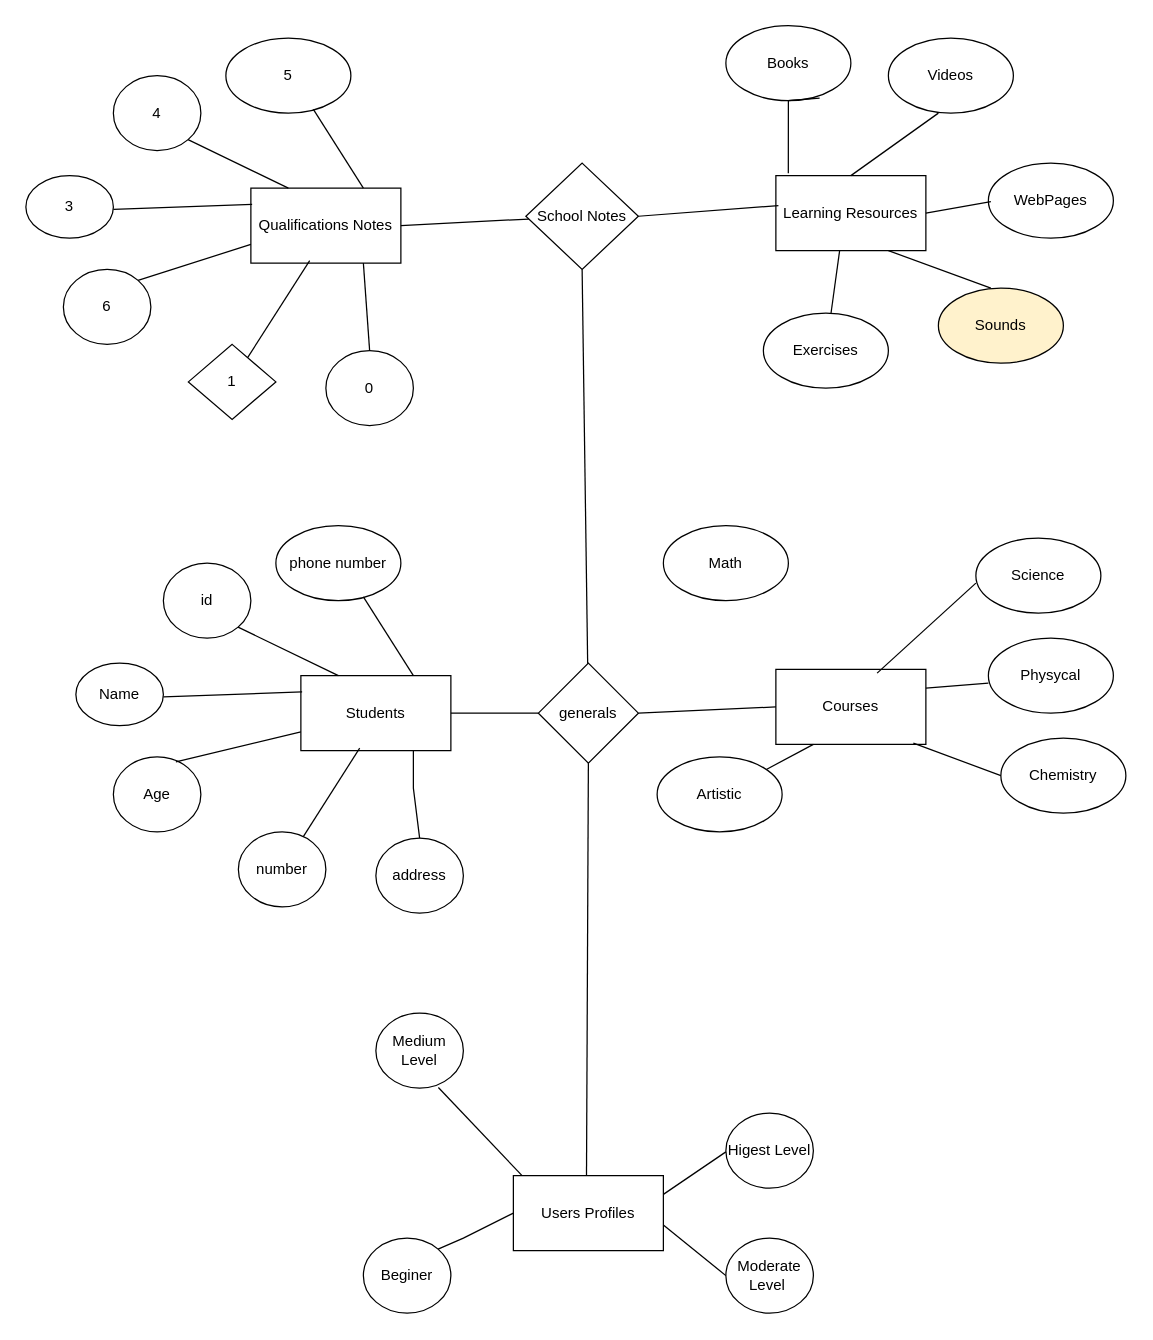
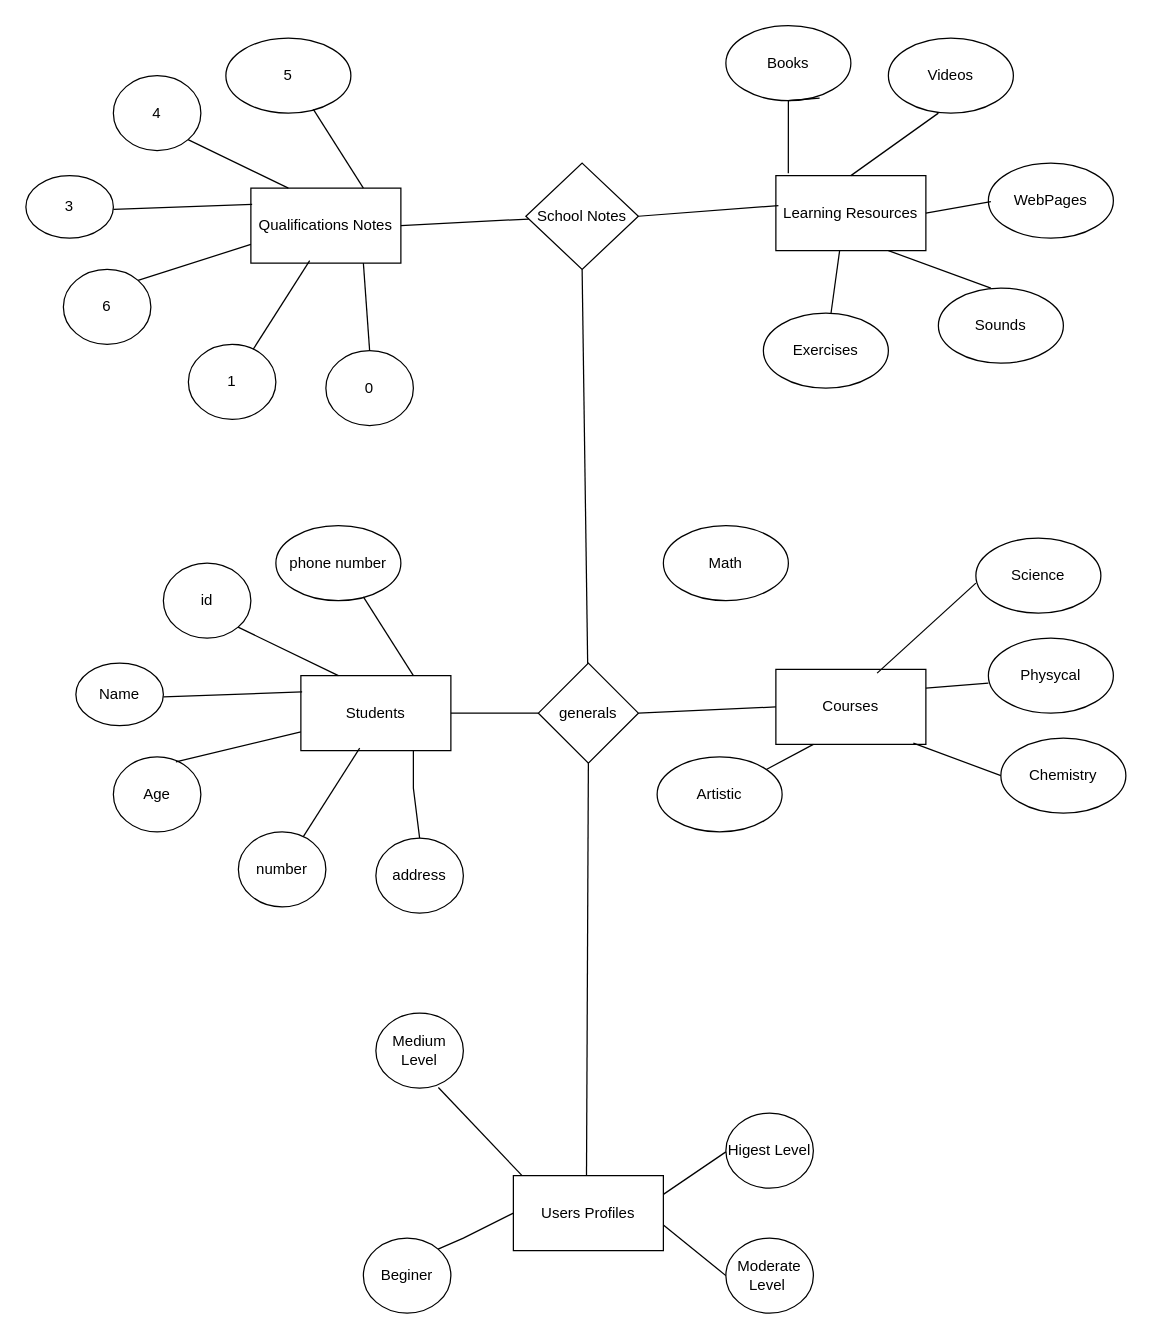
- <mxCell id="59" value="Sounds" style="ellipse;whiteSpace=wrap;html=1;fillColor=#fff2cc;" vertex="1" parent="1"><mxGeometry x="750" y="230" width="100" height="60" as="geometry" /></mxCell>
+ <mxCell id="59" value="Sounds" style="ellipse;whiteSpace=wrap;html=1;" vertex="1" parent="1"><mxGeometry x="750" y="230" width="100" height="60" as="geometry" /></mxCell>
- <mxCell id="20" value="1" style="rhombus;whiteSpace=wrap;html=1;" vertex="1" parent="1"><mxGeometry x="150" y="275" width="70" height="60" as="geometry" /></mxCell>
+ <mxCell id="20" value="1" style="ellipse;whiteSpace=wrap;html=1;" vertex="1" parent="1"><mxGeometry x="150" y="275" width="70" height="60" as="geometry" /></mxCell>
